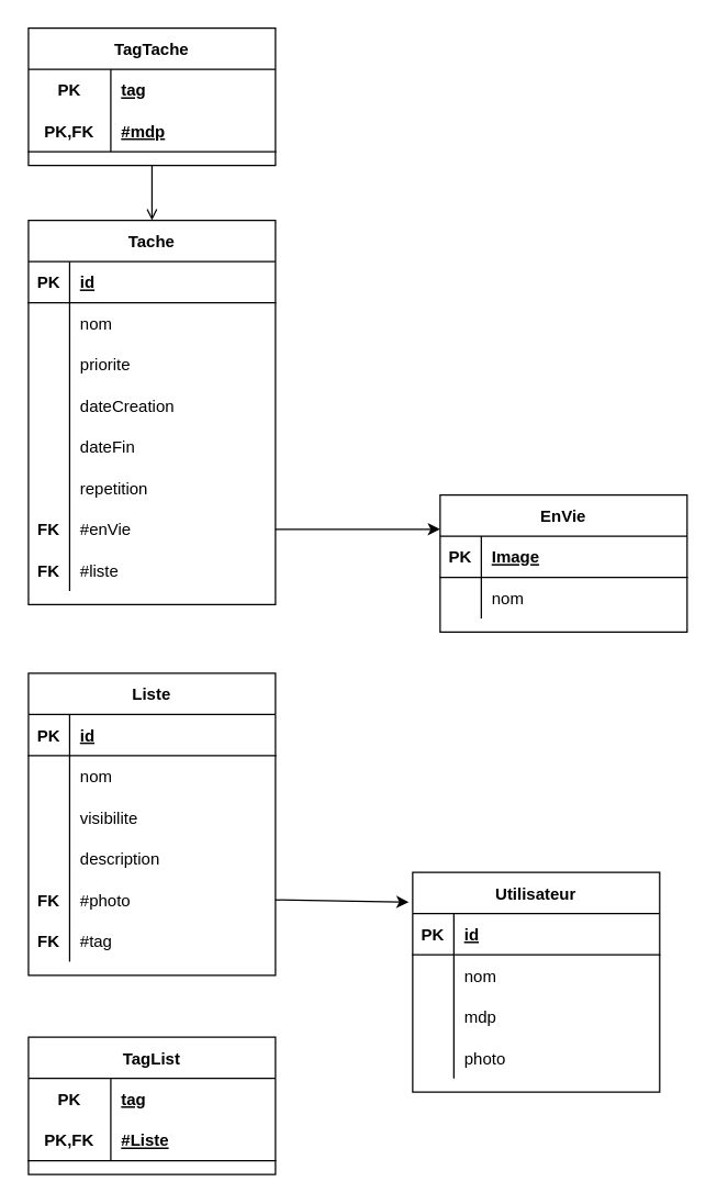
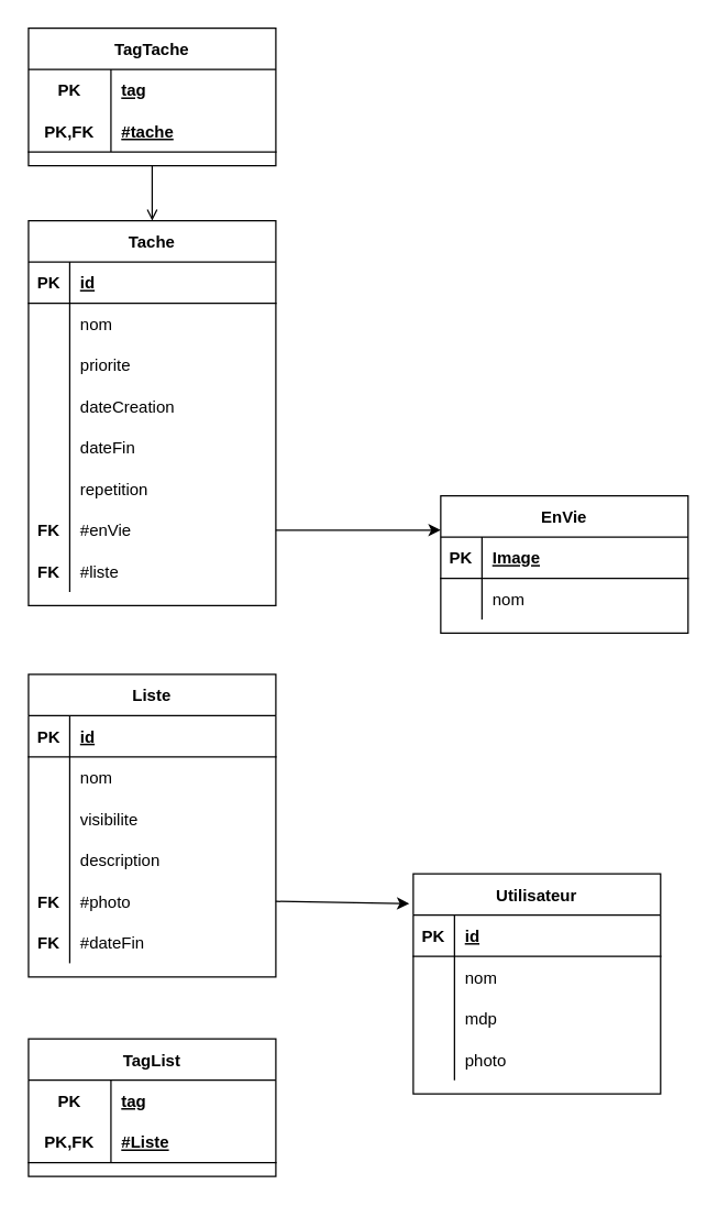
- <mxCell id="8" value="#mdp" style="shape=partialRectangle;connectable=0;fillColor=none;top=0;left=0;bottom=0;right=0;align=left;spacingLeft=6;fontStyle=5;overflow=hidden;" parent="6" vertex="1"><mxGeometry x="60" width="120" height="30" as="geometry"><mxRectangle width="120" height="30" as="alternateBounds" /></mxGeometry></mxCell>
+ <mxCell id="8" value="#tache" style="shape=partialRectangle;connectable=0;fillColor=none;top=0;left=0;bottom=0;right=0;align=left;spacingLeft=6;fontStyle=5;overflow=hidden;" parent="6" vertex="1"><mxGeometry x="60" width="120" height="30" as="geometry"><mxRectangle width="120" height="30" as="alternateBounds" /></mxGeometry></mxCell>
- <mxCell id="66" value="#tag" style="shape=partialRectangle;connectable=0;fillColor=none;top=0;left=0;bottom=0;right=0;align=left;spacingLeft=6;overflow=hidden;" parent="64" vertex="1"><mxGeometry x="30" width="150" height="30" as="geometry"><mxRectangle width="150" height="30" as="alternateBounds" /></mxGeometry></mxCell>
+ <mxCell id="66" value="#dateFin" style="shape=partialRectangle;connectable=0;fillColor=none;top=0;left=0;bottom=0;right=0;align=left;spacingLeft=6;overflow=hidden;" parent="64" vertex="1"><mxGeometry x="30" width="150" height="30" as="geometry"><mxRectangle width="150" height="30" as="alternateBounds" /></mxGeometry></mxCell>
